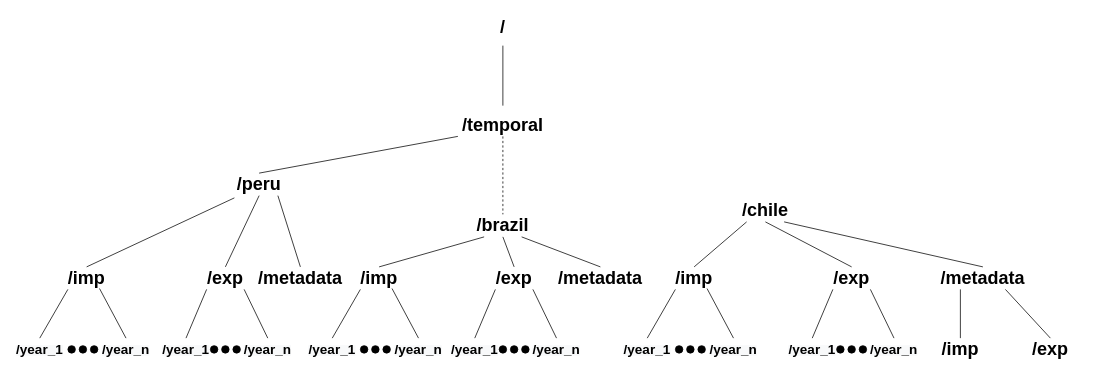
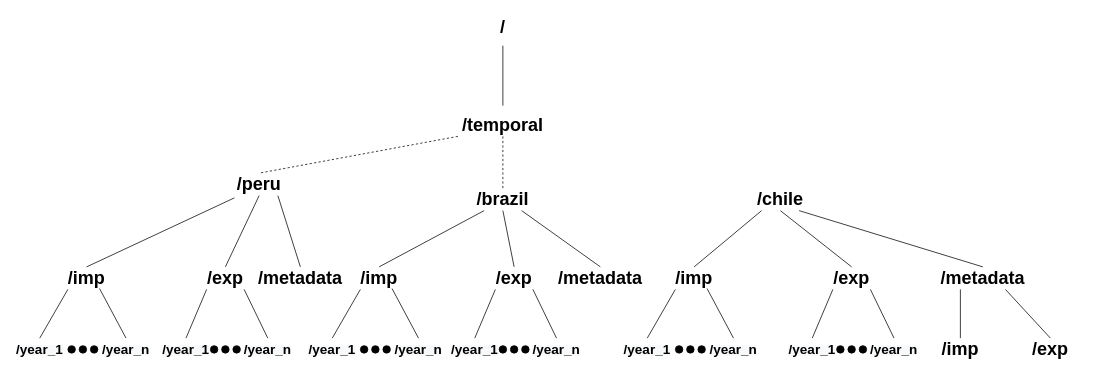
- <mxCell id="3" value="" style="rounded=0;html=1;labelBackgroundColor=none;startArrow=none;startFill=0;startSize=5;endArrow=none;endFill=0;endSize=5;jettySize=auto;orthogonalLoop=1;strokeWidth=1;fontFamily=Verdana;fontSize=12;exitX=0;exitY=1;exitDx=0;exitDy=0;entryX=0.5;entryY=0;entryDx=0;entryDy=0;" parent="1" source="6" target="7" edge="1"><mxGeometry x="-0.2" y="-14" relative="1" as="geometry"><mxPoint as="offset" /><mxPoint x="620" y="190" as="sourcePoint" /><mxPoint x="510" y="240" as="targetPoint" /></mxGeometry></mxCell>
+ <mxCell id="3" value="" style="rounded=0;html=1;labelBackgroundColor=none;startArrow=none;startFill=0;startSize=5;endArrow=none;endFill=0;endSize=5;jettySize=auto;orthogonalLoop=1;strokeWidth=1;fontFamily=Verdana;fontSize=12;exitX=0;exitY=1;exitDx=0;exitDy=0;entryX=0.5;entryY=0;entryDx=0;entryDy=0;dashed=1;" parent="1" source="6" target="7" edge="1"><mxGeometry x="-0.2" y="-14" relative="1" as="geometry"><mxPoint as="offset" /><mxPoint x="620" y="190" as="sourcePoint" /><mxPoint x="510" y="240" as="targetPoint" /></mxGeometry></mxCell>
- <mxCell id="9" value="&lt;font style=&quot;font-size: 24px&quot;&gt;&lt;b&gt;/chile&lt;/b&gt;&lt;/font&gt;" style="text;html=1;strokeColor=none;fillColor=none;align=center;verticalAlign=middle;whiteSpace=wrap;rounded=0;" parent="1" vertex="1"><mxGeometry x="970" y="265" width="100" height="30" as="geometry" /></mxCell>
+ <mxCell id="9" value="&lt;font style=&quot;font-size: 24px&quot;&gt;&lt;b&gt;/chile&lt;/b&gt;&lt;/font&gt;" style="text;html=1;strokeColor=none;fillColor=none;align=center;verticalAlign=middle;whiteSpace=wrap;rounded=0;" parent="1" vertex="1"><mxGeometry x="990" y="250" width="100" height="30" as="geometry" /></mxCell>
- <mxCell id="8" value="&lt;font style=&quot;font-size: 24px&quot;&gt;&lt;b&gt;/brazil&lt;/b&gt;&lt;/font&gt;" style="text;html=1;strokeColor=none;fillColor=none;align=center;verticalAlign=middle;whiteSpace=wrap;rounded=0;" parent="1" vertex="1"><mxGeometry x="620" y="285" width="100" height="30" as="geometry" /></mxCell>
+ <mxCell id="8" value="&lt;font style=&quot;font-size: 24px&quot;&gt;&lt;b&gt;/brazil&lt;/b&gt;&lt;/font&gt;" style="text;html=1;strokeColor=none;fillColor=none;align=center;verticalAlign=middle;whiteSpace=wrap;rounded=0;" parent="1" vertex="1"><mxGeometry x="620" y="250" width="100" height="30" as="geometry" /></mxCell>
